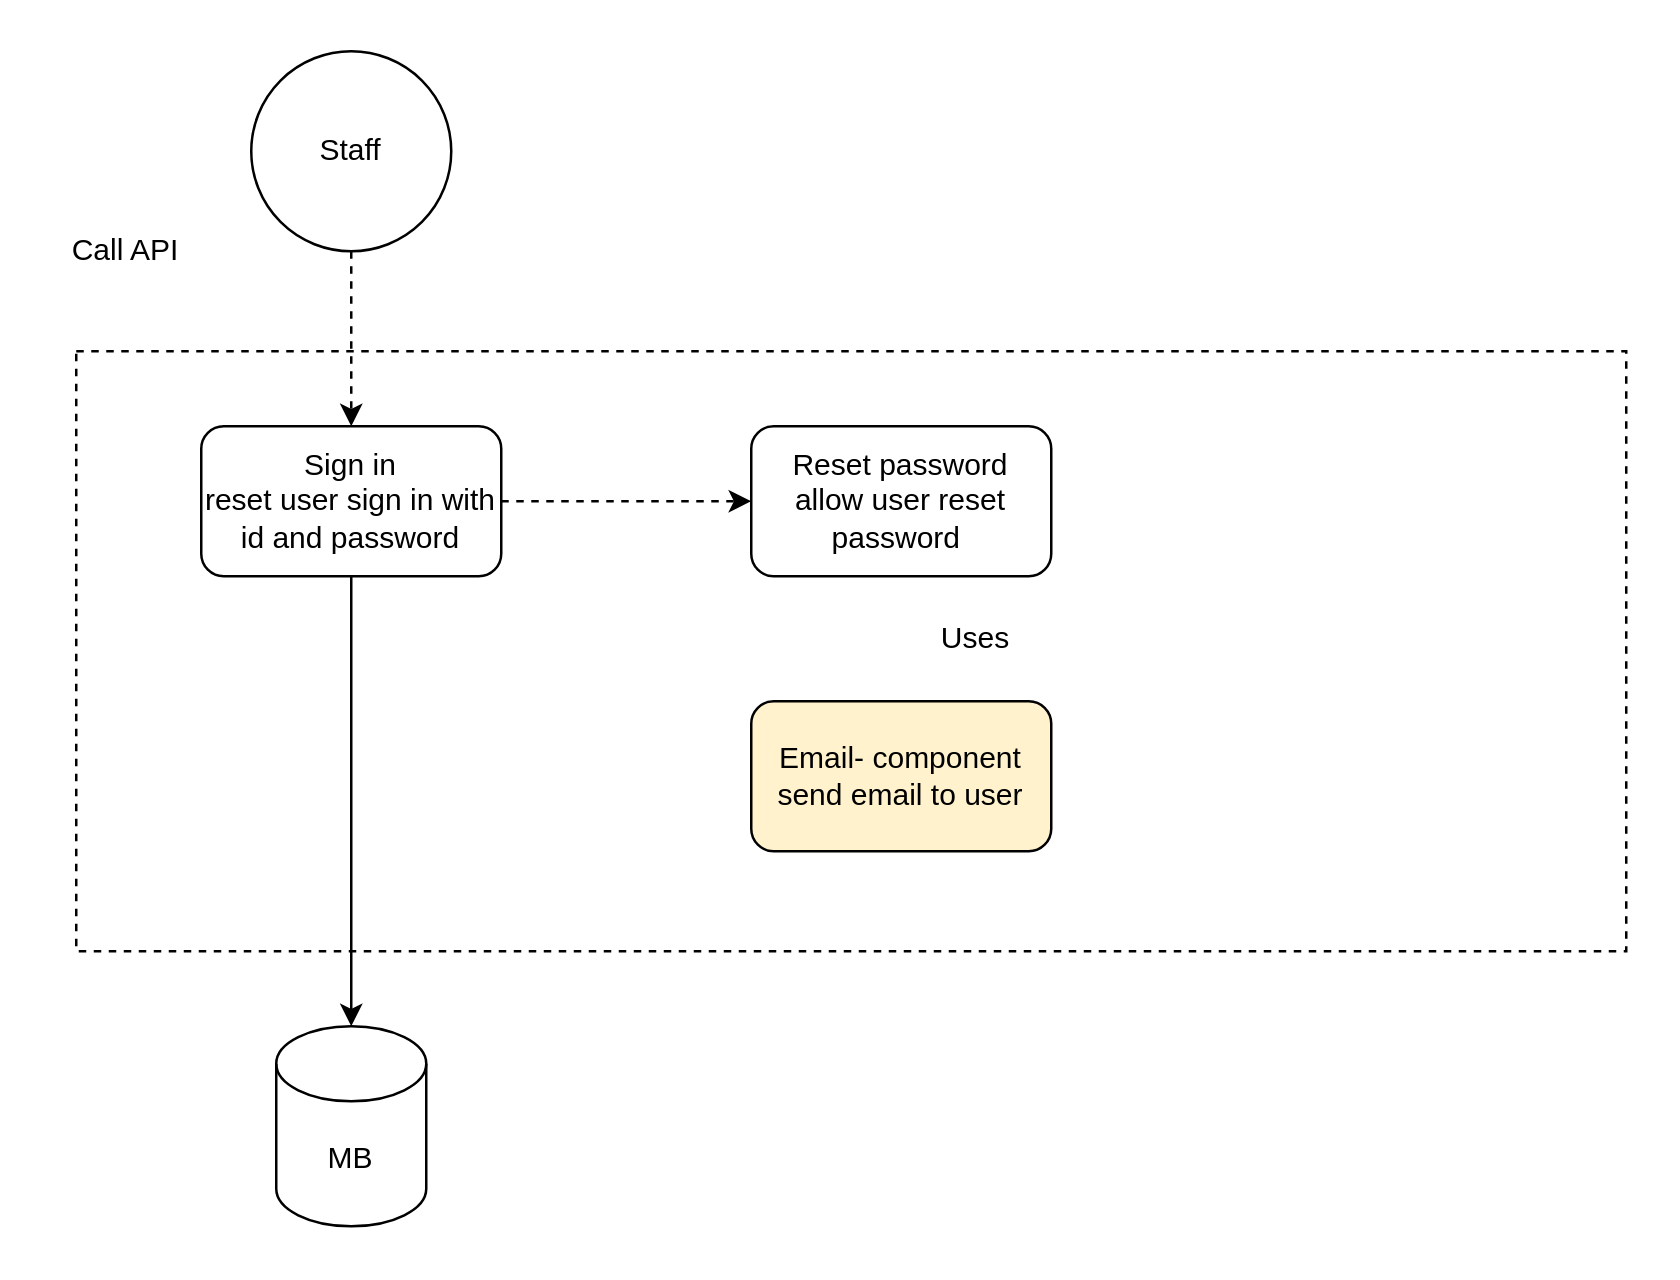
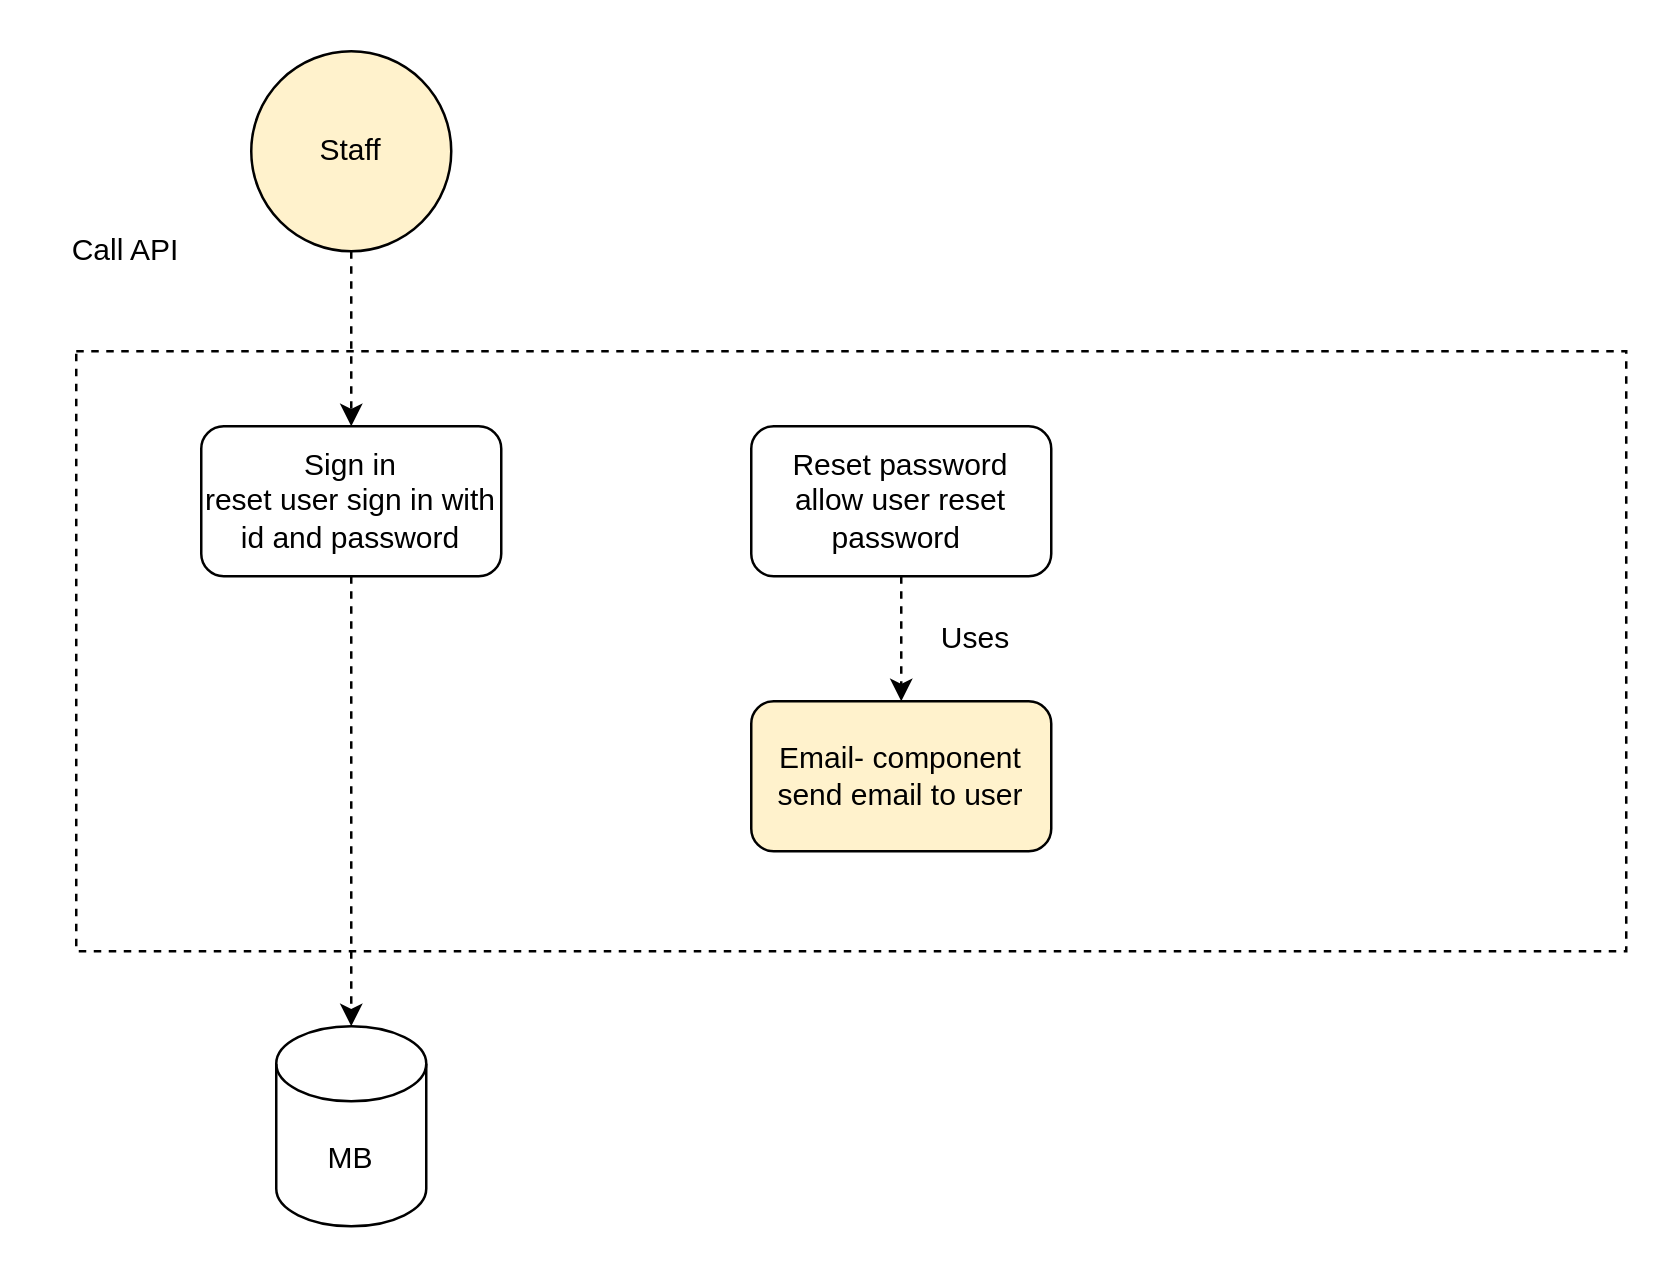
- <mxCell id="4" value="Staff" style="ellipse;whiteSpace=wrap;html=1;aspect=fixed;" vertex="1" parent="1"><mxGeometry x="100" y="20" width="80" height="80" as="geometry" /></mxCell>
+ <mxCell id="4" value="Staff" style="ellipse;whiteSpace=wrap;html=1;aspect=fixed;fillColor=#fff2cc;" vertex="1" parent="1"><mxGeometry x="100" y="20" width="80" height="80" as="geometry" /></mxCell>
- <mxCell id="6" style="edgeStyle=orthogonalEdgeStyle;rounded=0;orthogonalLoop=1;jettySize=auto;html=1;dashed=1;" edge="1" parent="1" source="7" target="9"><mxGeometry relative="1" as="geometry" /></mxCell>
+ <mxCell id="8" style="edgeStyle=orthogonalEdgeStyle;rounded=0;orthogonalLoop=1;jettySize=auto;html=1;exitX=0.5;exitY=1;exitDx=0;exitDy=0;dashed=1;" edge="1" parent="1" source="9" target="10"><mxGeometry relative="1" as="geometry" /></mxCell>
- <mxCell id="5" style="edgeStyle=orthogonalEdgeStyle;rounded=0;orthogonalLoop=1;jettySize=auto;html=1;entryX=0.5;entryY=0;entryDx=0;entryDy=0;entryPerimeter=0;dashed=0;" edge="1" parent="1" source="7" target="11"><mxGeometry relative="1" as="geometry" /></mxCell>
+ <mxCell id="5" style="edgeStyle=orthogonalEdgeStyle;rounded=0;orthogonalLoop=1;jettySize=auto;html=1;entryX=0.5;entryY=0;entryDx=0;entryDy=0;entryPerimeter=0;dashed=1;" edge="1" parent="1" source="7" target="11"><mxGeometry relative="1" as="geometry" /></mxCell>
